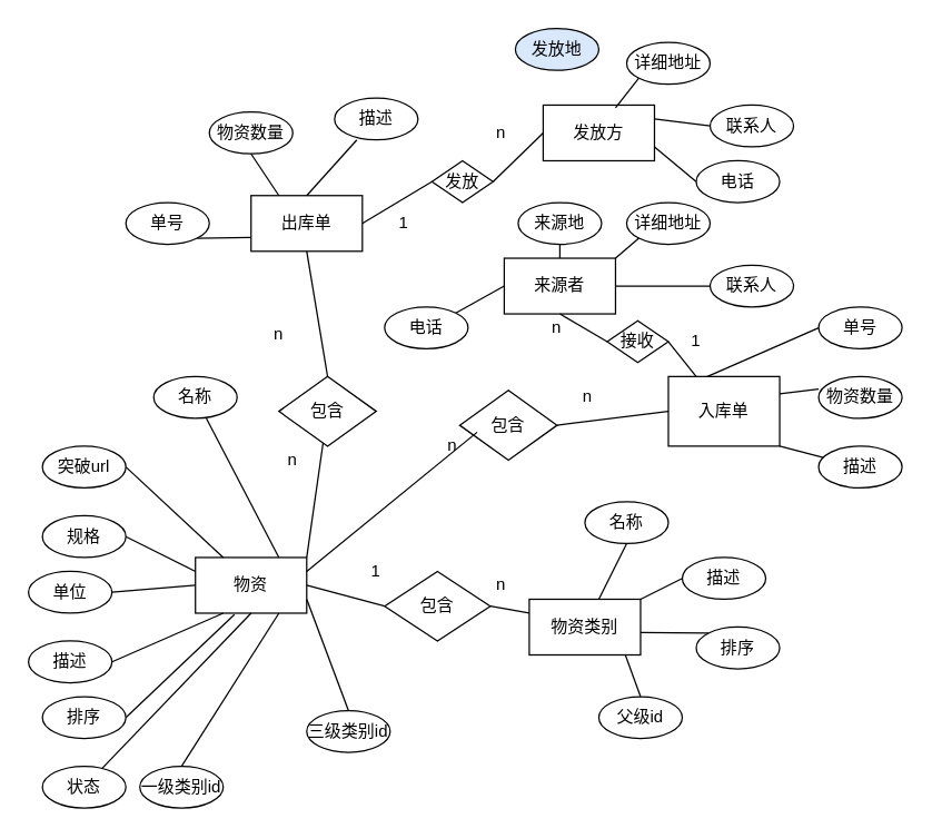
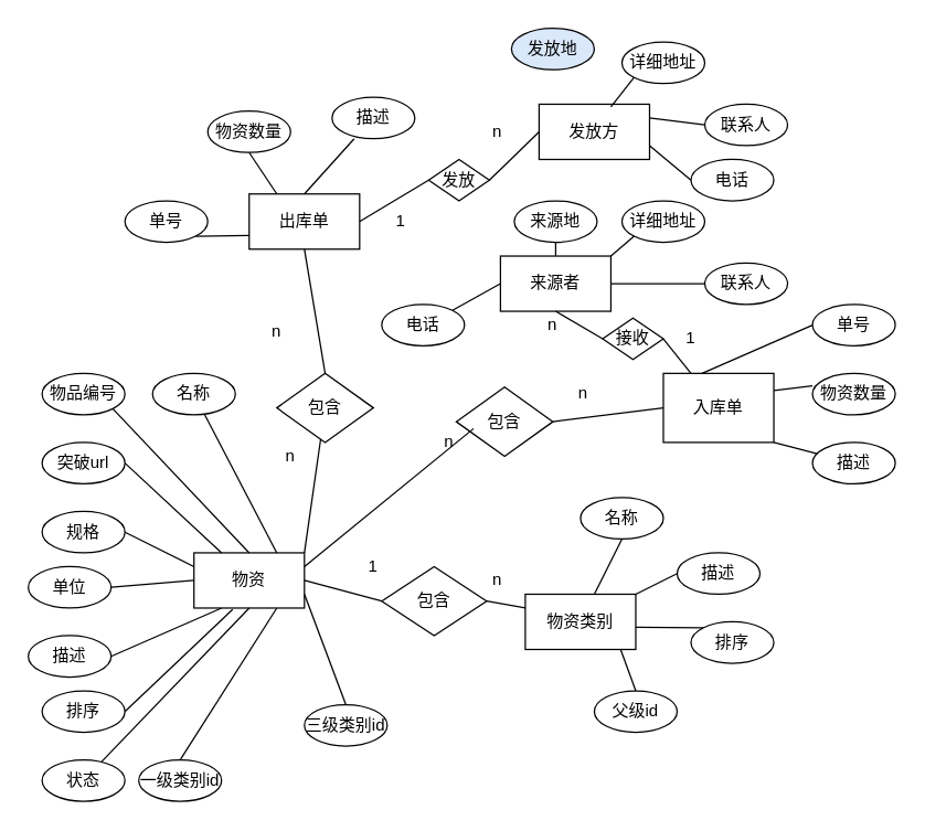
+ <mxCell id="3" value="物品编号" style="ellipse;whiteSpace=wrap;html=1;" vertex="1" parent="1"><mxGeometry x="30" y="270" width="60" height="30" as="geometry" /></mxCell>
+ <mxCell id="12" value="" style="endArrow=none;html=1;entryX=0.5;entryY=0;entryDx=0;entryDy=0;exitX=1;exitY=1;exitDx=0;exitDy=0;" edge="1" parent="1" source="3" target="2"><mxGeometry width="50" height="50" relative="1" as="geometry"><mxPoint x="157.573" y="309.514" as="sourcePoint" /><mxPoint x="210" y="410" as="targetPoint" /></mxGeometry></mxCell>
